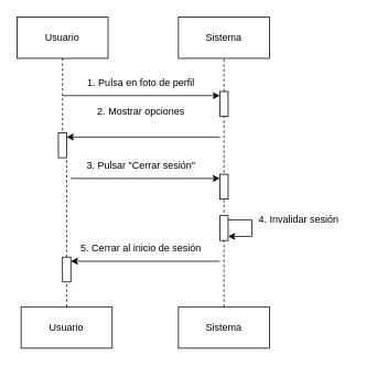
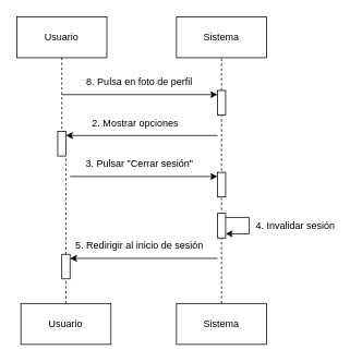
- <mxCell id="10" value="1. Pulsa en foto de perfil" style="text;html=1;align=center;verticalAlign=middle;whiteSpace=wrap;rounded=0;" vertex="1" parent="1"><mxGeometry x="70" y="90" width="200" height="20" as="geometry" /></mxCell>
+ <mxCell id="10" value="8. Pulsa en foto de perfil" style="text;html=1;align=center;verticalAlign=middle;whiteSpace=wrap;rounded=0;" vertex="1" parent="1"><mxGeometry x="70" y="90" width="200" height="20" as="geometry" /></mxCell>
- <mxCell id="11" value="2. Mostrar opciones" style="text;html=1;align=center;verticalAlign=middle;whiteSpace=wrap;rounded=0;" vertex="1" parent="1"><mxGeometry x="85" y="125" width="170" height="20" as="geometry" /></mxCell>
+ <mxCell id="11" value="2. Mostrar opciones" style="text;html=1;align=center;verticalAlign=middle;whiteSpace=wrap;rounded=0;" vertex="1" parent="1"><mxGeometry x="80" y="140" width="170" height="20" as="geometry" /></mxCell>
- <mxCell id="18" value="4. Invalidar sesión" style="text;html=1;align=center;verticalAlign=middle;whiteSpace=wrap;rounded=0;" vertex="1" parent="1"><mxGeometry x="301.25" y="255" width="118.75" height="20" as="geometry" /></mxCell>
+ <mxCell id="18" value="4. Invalidar sesión" style="text;html=1;align=center;verticalAlign=middle;whiteSpace=wrap;rounded=0;" vertex="1" parent="1"><mxGeometry x="301.25" y="265" width="118.75" height="20" as="geometry" /></mxCell>
- <mxCell id="20" value="5. Cerrar al inicio de sesión" style="text;html=1;align=center;verticalAlign=middle;whiteSpace=wrap;rounded=0;" vertex="1" parent="1"><mxGeometry x="85" y="290" width="170" height="20" as="geometry" /></mxCell>
+ <mxCell id="20" value="5. Redirigir al inicio de sesión" style="text;html=1;align=center;verticalAlign=middle;whiteSpace=wrap;rounded=0;" vertex="1" parent="1"><mxGeometry x="85" y="290" width="170" height="20" as="geometry" /></mxCell>
